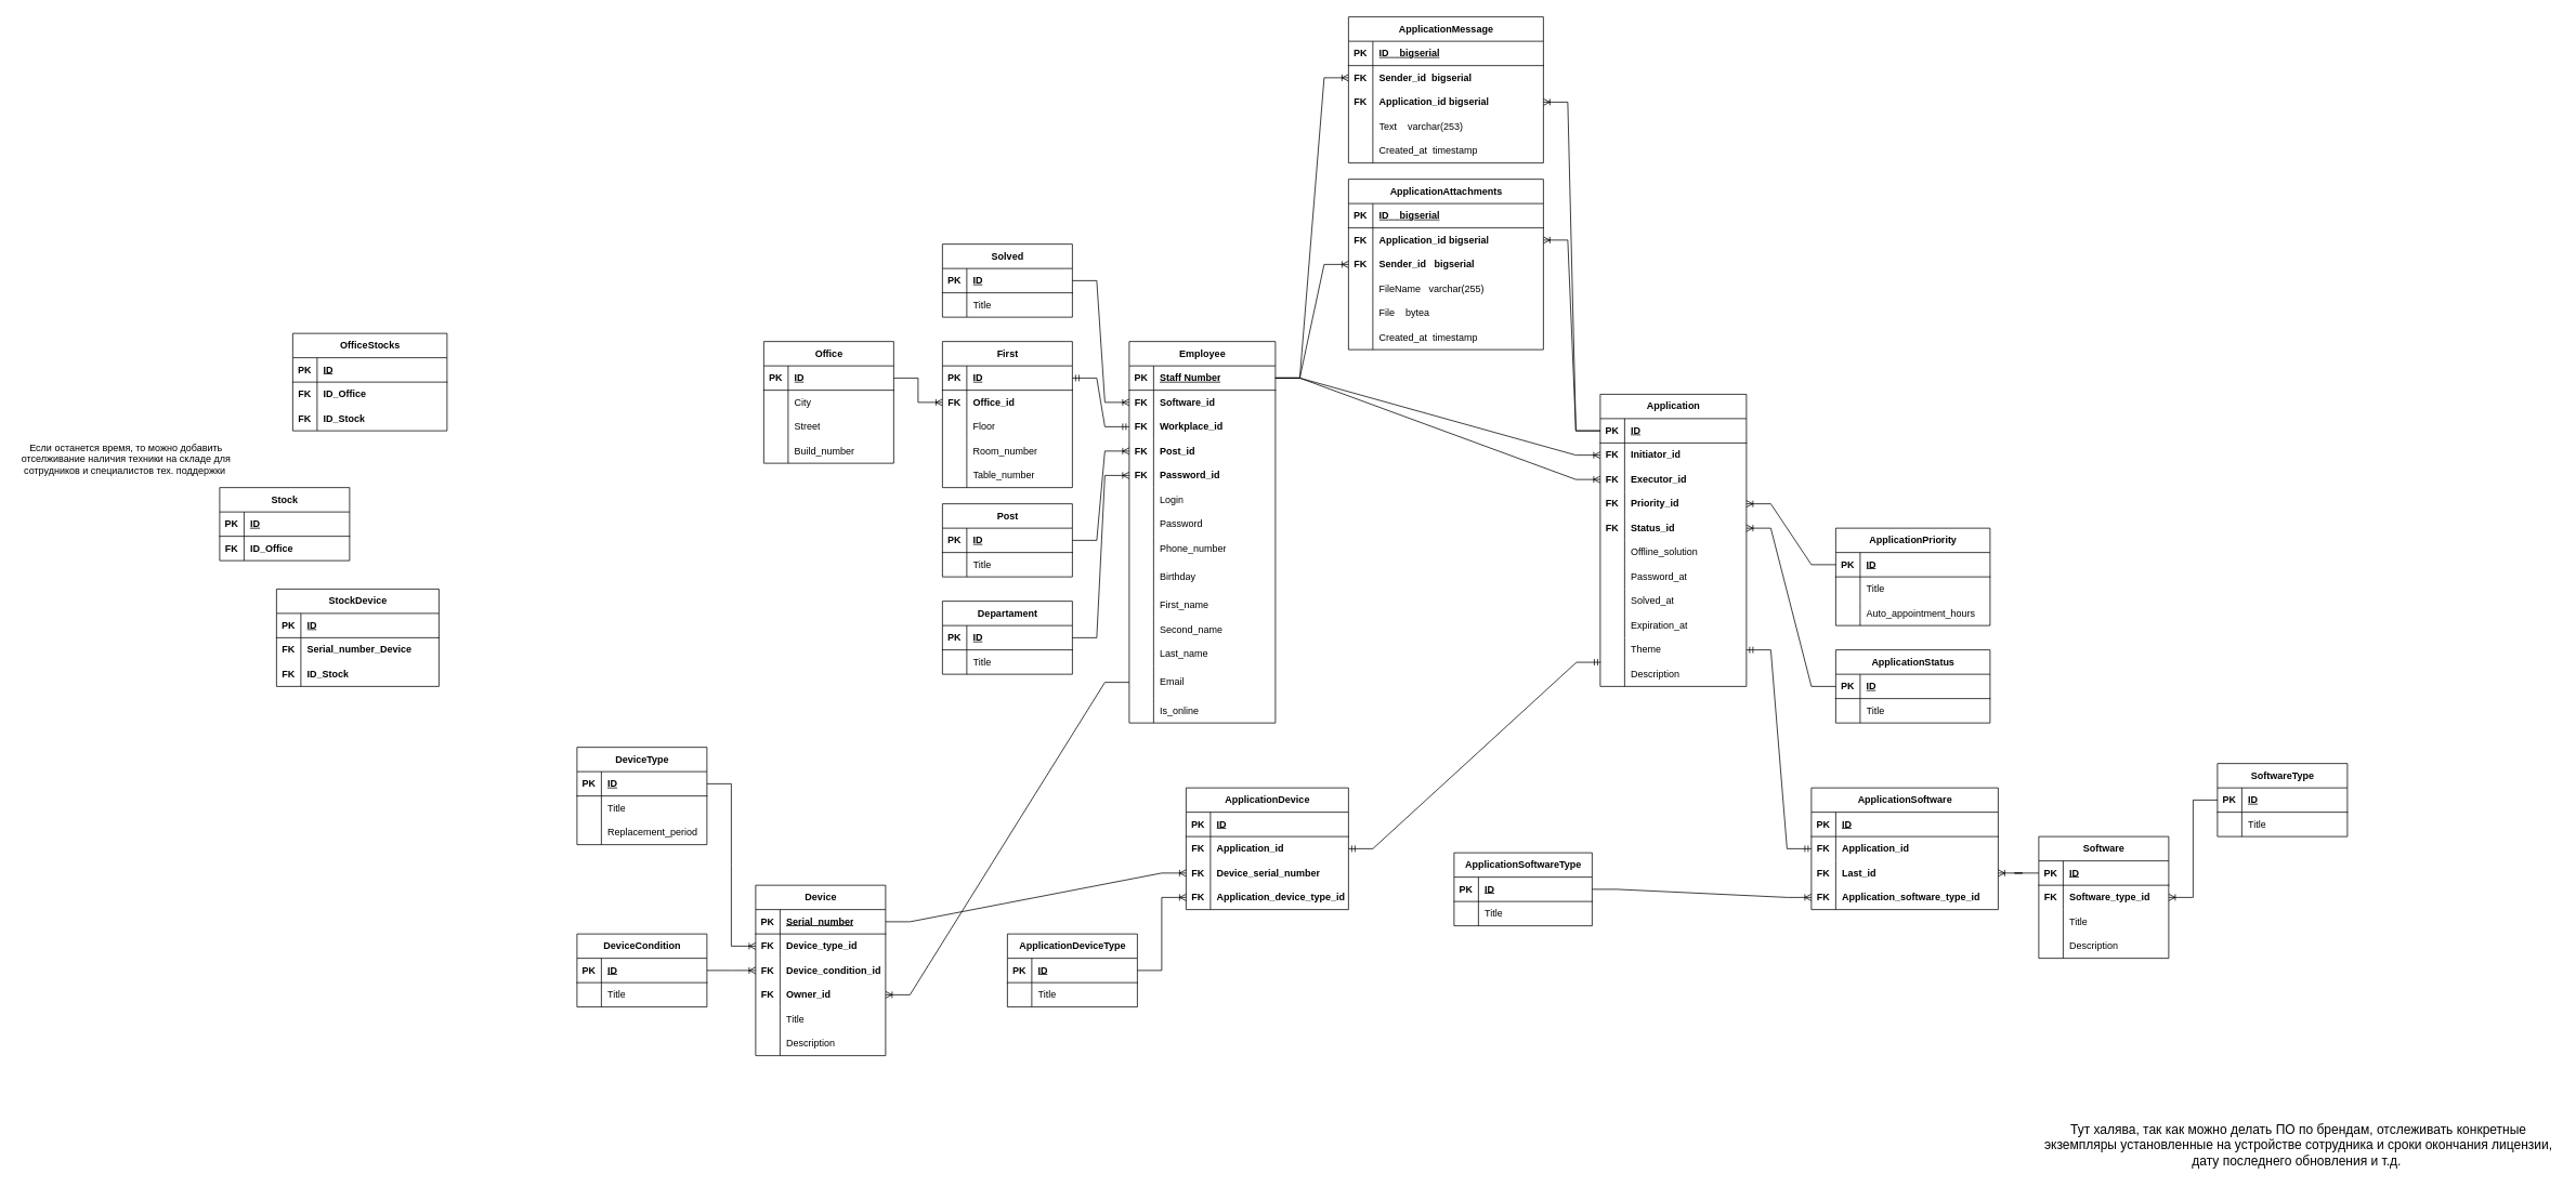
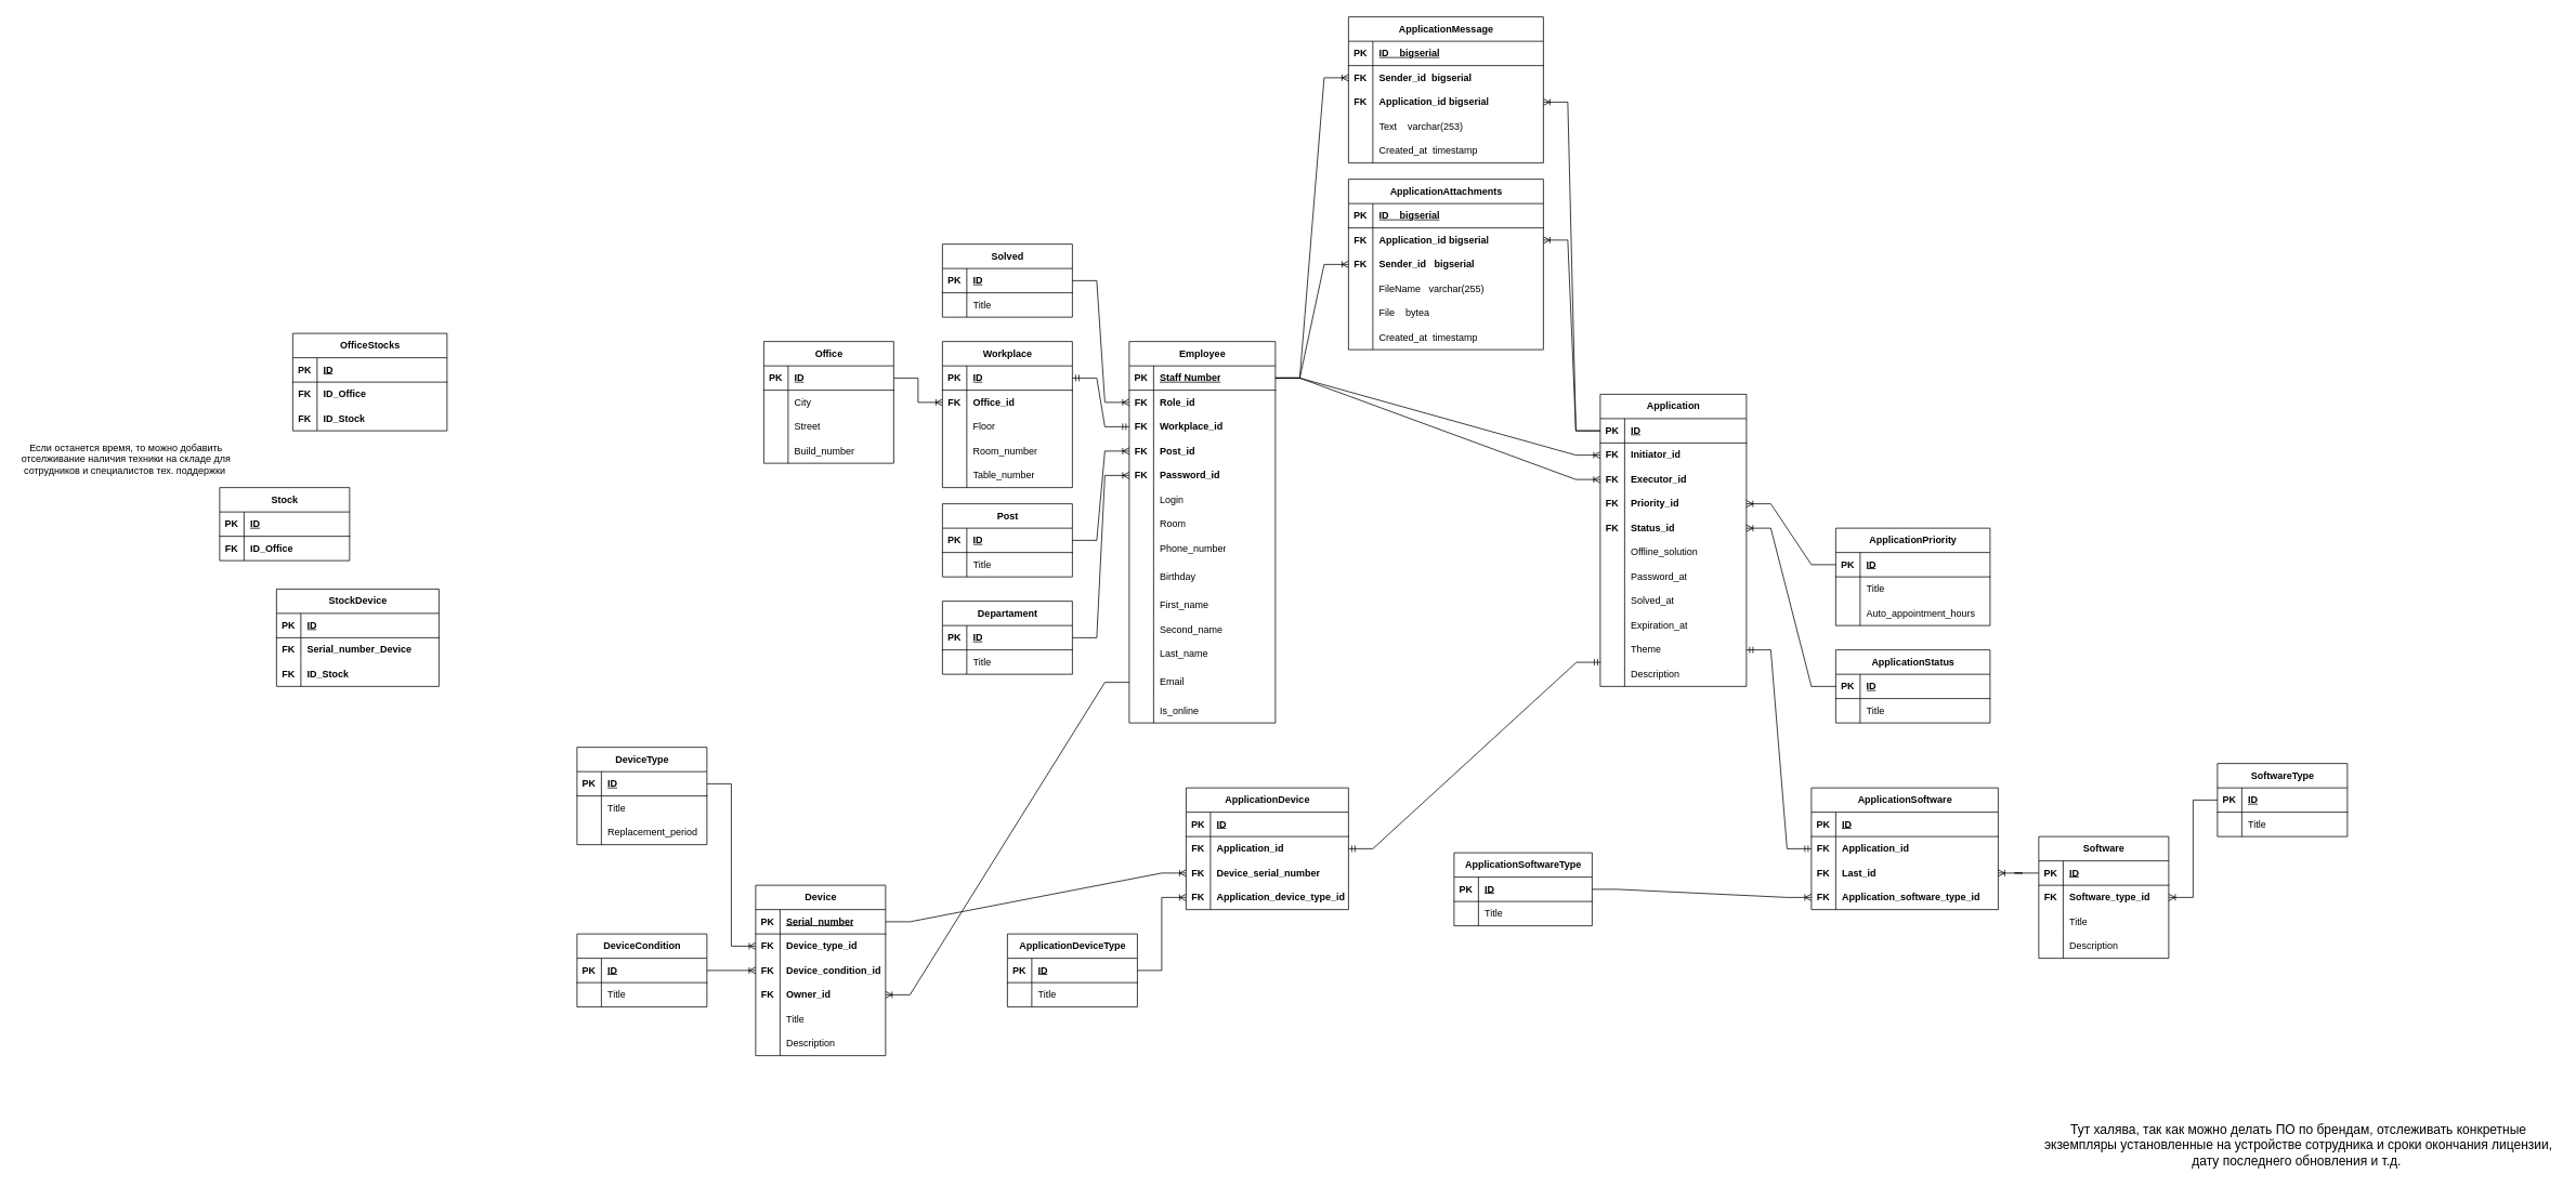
- <mxCell id="65" value="First" style="shape=table;startSize=30;container=1;collapsible=1;childLayout=tableLayout;fixedRows=1;rowLines=0;fontStyle=1;align=center;resizeLast=1;html=1;" parent="1" vertex="1"><mxGeometry x="1160" y="420" width="160" height="180" as="geometry" /></mxCell>
+ <mxCell id="65" value="Workplace" style="shape=table;startSize=30;container=1;collapsible=1;childLayout=tableLayout;fixedRows=1;rowLines=0;fontStyle=1;align=center;resizeLast=1;html=1;" parent="1" vertex="1"><mxGeometry x="1160" y="420" width="160" height="180" as="geometry" /></mxCell>
- <mxCell id="8" value="&lt;b&gt;Software_id&lt;/b&gt;" style="shape=partialRectangle;connectable=0;fillColor=none;top=0;left=0;bottom=0;right=0;align=left;spacingLeft=6;overflow=hidden;whiteSpace=wrap;html=1;" parent="6" vertex="1"><mxGeometry x="30" width="150" height="30" as="geometry"><mxRectangle width="150" height="30" as="alternateBounds" /></mxGeometry></mxCell>
+ <mxCell id="8" value="&lt;b&gt;Role_id&lt;/b&gt;" style="shape=partialRectangle;connectable=0;fillColor=none;top=0;left=0;bottom=0;right=0;align=left;spacingLeft=6;overflow=hidden;whiteSpace=wrap;html=1;" parent="6" vertex="1"><mxGeometry x="30" width="150" height="30" as="geometry"><mxRectangle width="150" height="30" as="alternateBounds" /></mxGeometry></mxCell>
- <mxCell id="23" value="Password" style="shape=partialRectangle;connectable=0;fillColor=none;top=0;left=0;bottom=0;right=0;align=left;spacingLeft=6;overflow=hidden;whiteSpace=wrap;html=1;" parent="21" vertex="1"><mxGeometry x="30" width="150" height="30" as="geometry"><mxRectangle width="150" height="30" as="alternateBounds" /></mxGeometry></mxCell>
+ <mxCell id="23" value="Room" style="shape=partialRectangle;connectable=0;fillColor=none;top=0;left=0;bottom=0;right=0;align=left;spacingLeft=6;overflow=hidden;whiteSpace=wrap;html=1;" parent="21" vertex="1"><mxGeometry x="30" width="150" height="30" as="geometry"><mxRectangle width="150" height="30" as="alternateBounds" /></mxGeometry></mxCell>
